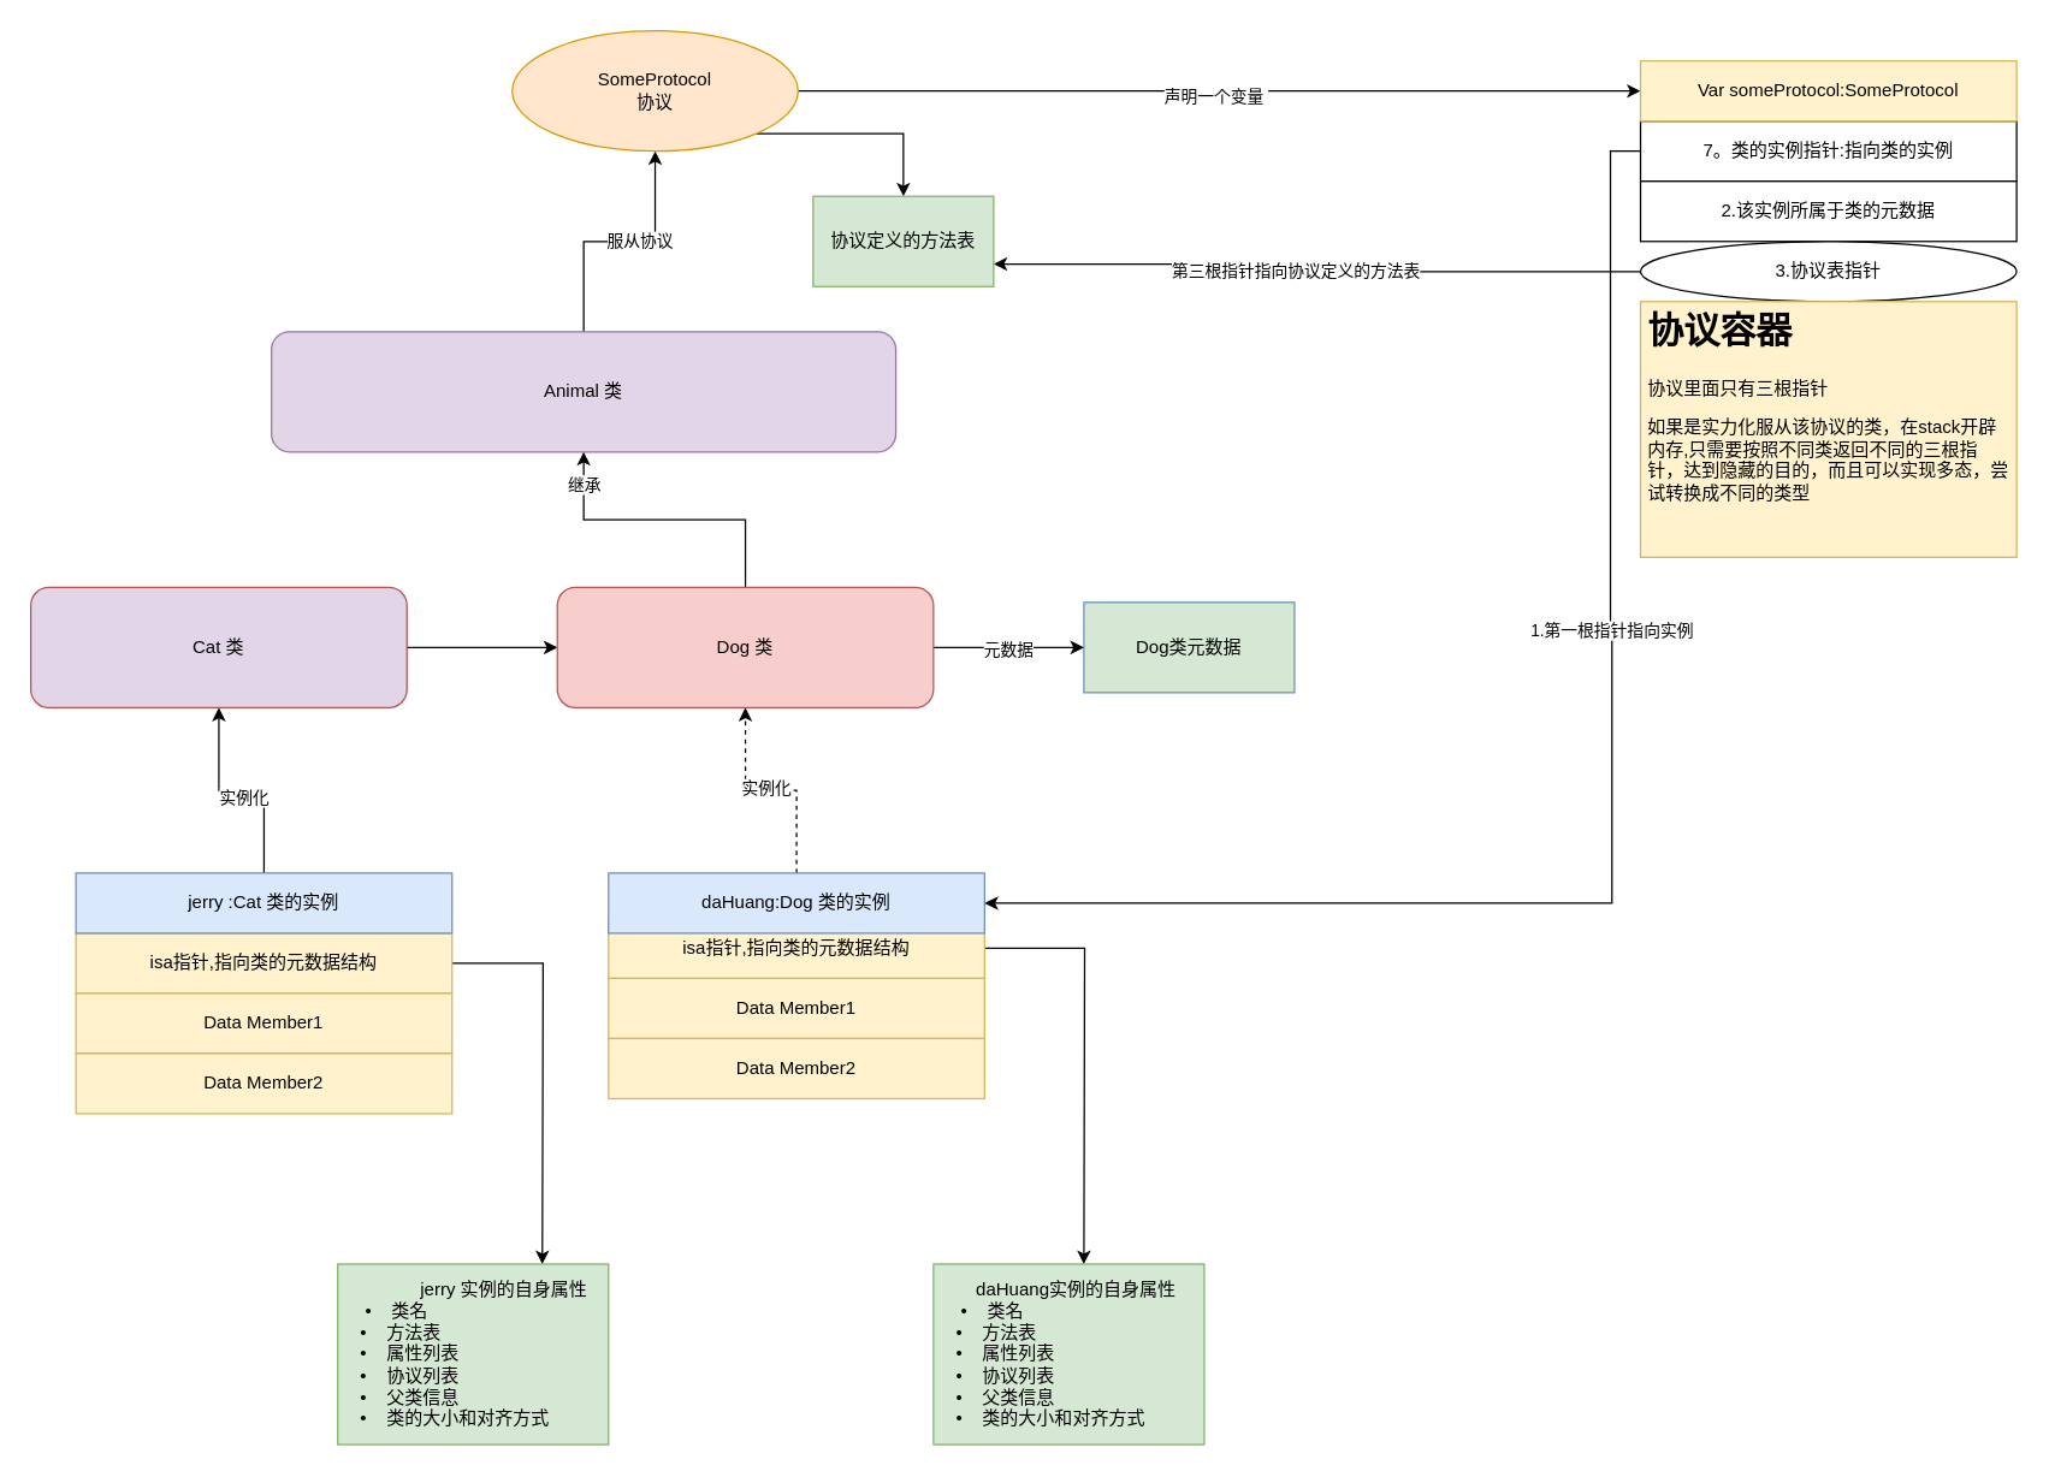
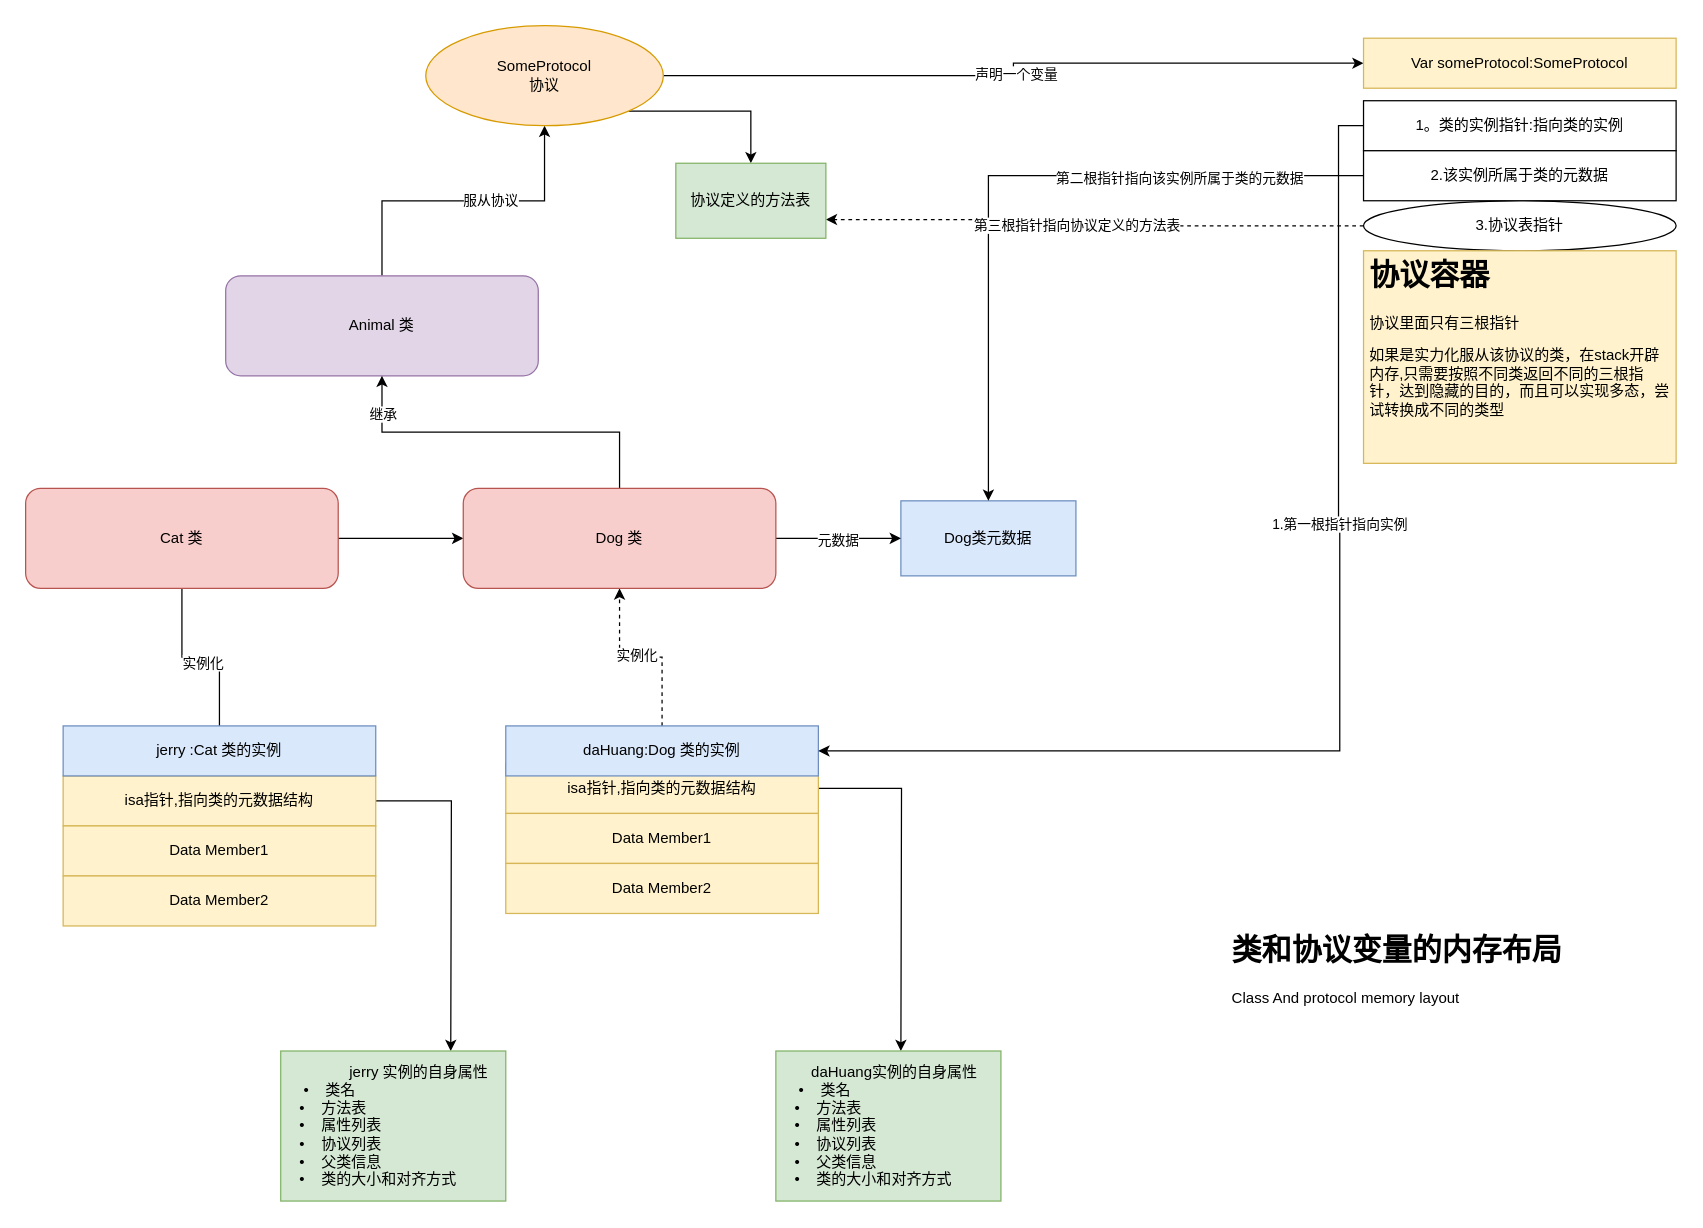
- <mxCell id="37" value="Var someProtocol:SomeProtocol" style="rounded=0;whiteSpace=wrap;html=1;fillColor=#fff2cc;strokeColor=#d6b656;" vertex="1" parent="1"><mxGeometry x="1090" y="40" width="250" height="40" as="geometry" /></mxCell>
+ <mxCell id="37" value="Var someProtocol:SomeProtocol" style="rounded=0;whiteSpace=wrap;html=1;fillColor=#fff2cc;strokeColor=#d6b656;" vertex="1" parent="1"><mxGeometry x="1090" y="30" width="250" height="40" as="geometry" /></mxCell>
- <mxCell id="33" value="7。类的实例指针:指向类的实例" style="rounded=0;whiteSpace=wrap;html=1;" vertex="1" parent="1"><mxGeometry x="1090" y="80" width="250" height="40" as="geometry" /></mxCell>
+ <mxCell id="33" value="1。类的实例指针:指向类的实例" style="rounded=0;whiteSpace=wrap;html=1;" vertex="1" parent="1"><mxGeometry x="1090" y="80" width="250" height="40" as="geometry" /></mxCell>
+ <mxCell id="34" style="edgeStyle=orthogonalEdgeStyle;rounded=0;orthogonalLoop=1;jettySize=auto;html=1;exitX=0;exitY=0.5;exitDx=0;exitDy=0;" edge="1" parent="1" source="36" target="12"><mxGeometry relative="1" as="geometry" /></mxCell>
+ <mxCell id="35" value="第二根指针指向该实例所属于类的元数据" style="edgeLabel;html=1;align=center;verticalAlign=middle;resizable=0;points=[];" vertex="1" connectable="0" parent="34"><mxGeometry x="-0.471" y="1" relative="1" as="geometry"><mxPoint as="offset" /></mxGeometry></mxCell>
- <mxCell id="38" style="edgeStyle=orthogonalEdgeStyle;rounded=0;orthogonalLoop=1;jettySize=auto;html=1;exitX=0;exitY=0.5;exitDx=0;exitDy=0;entryX=1;entryY=0.75;entryDx=0;entryDy=0;" edge="1" parent="1" source="40" target="44"><mxGeometry relative="1" as="geometry" /></mxCell>
+ <mxCell id="38" style="edgeStyle=orthogonalEdgeStyle;rounded=0;orthogonalLoop=1;jettySize=auto;html=1;exitX=0;exitY=0.5;exitDx=0;exitDy=0;entryX=1;entryY=0.75;entryDx=0;entryDy=0;dashed=1;" edge="1" parent="1" source="40" target="44"><mxGeometry relative="1" as="geometry" /></mxCell>
- <mxCell id="11" value="Animal 类" style="rounded=1;whiteSpace=wrap;html=1;fillColor=#e1d5e7;strokeColor=#9673a6;" vertex="1" parent="1"><mxGeometry x="180" y="220" width="415" height="80" as="geometry" /></mxCell>
+ <mxCell id="11" value="Animal 类" style="rounded=1;whiteSpace=wrap;html=1;fillColor=#e1d5e7;strokeColor=#9673a6;" vertex="1" parent="1"><mxGeometry x="180" y="220" width="250" height="80" as="geometry" /></mxCell>
- <mxCell id="25" value="Cat 类" style="rounded=1;whiteSpace=wrap;html=1;fillColor=#e1d5e7;strokeColor=#b85450;" vertex="1" parent="1"><mxGeometry x="20" y="390" width="250" height="80" as="geometry" /></mxCell>
+ <mxCell id="25" value="Cat 类" style="rounded=1;whiteSpace=wrap;html=1;fillColor=#f8cecc;strokeColor=#b85450;" vertex="1" parent="1"><mxGeometry x="20" y="390" width="250" height="80" as="geometry" /></mxCell>
- <mxCell id="12" value="Dog类元数据" style="rounded=0;whiteSpace=wrap;html=1;align=center;fillColor=#d5e8d4;strokeColor=#6c8ebf;" vertex="1" parent="1"><mxGeometry x="720" y="400" width="140" height="60" as="geometry" /></mxCell>
+ <mxCell id="12" value="Dog类元数据" style="rounded=0;whiteSpace=wrap;html=1;align=center;fillColor=#dae8fc;strokeColor=#6c8ebf;" vertex="1" parent="1"><mxGeometry x="720" y="400" width="140" height="60" as="geometry" /></mxCell>
- <mxCell id="20" style="edgeStyle=orthogonalEdgeStyle;rounded=0;orthogonalLoop=1;jettySize=auto;html=1;exitX=0.5;exitY=0;exitDx=0;exitDy=0;" edge="1" parent="1" source="22" target="25"><mxGeometry relative="1" as="geometry" /></mxCell>
+ <mxCell id="20" style="edgeStyle=orthogonalEdgeStyle;rounded=0;orthogonalLoop=1;jettySize=auto;html=1;exitX=0.5;exitY=0;exitDx=0;exitDy=0;endArrow=none;" edge="1" parent="1" source="22" target="25"><mxGeometry relative="1" as="geometry" /></mxCell>
+ <mxCell id="45" value="&lt;h1&gt;类和协议变量的内存布局&lt;/h1&gt;&lt;p&gt;Class And protocol memory layout&lt;/p&gt;" style="text;html=1;strokeColor=none;fillColor=none;spacing=5;spacingTop=-20;whiteSpace=wrap;overflow=hidden;rounded=0;" vertex="1" parent="1"><mxGeometry x="980" y="740" width="350" height="120" as="geometry" /></mxCell>
